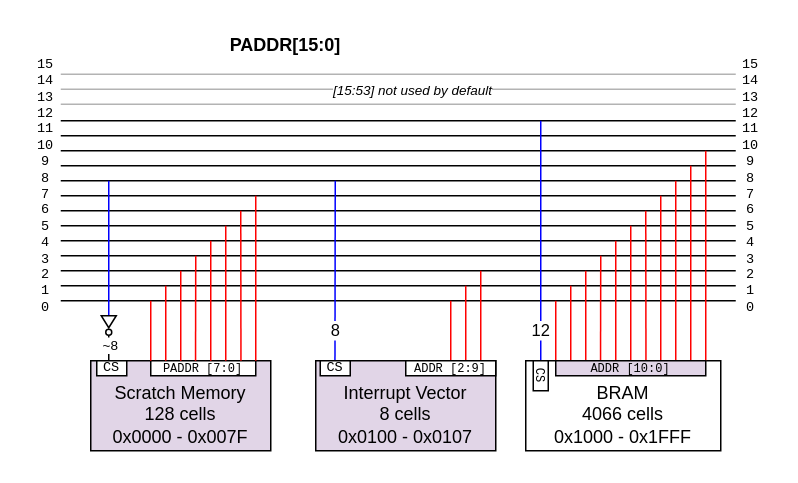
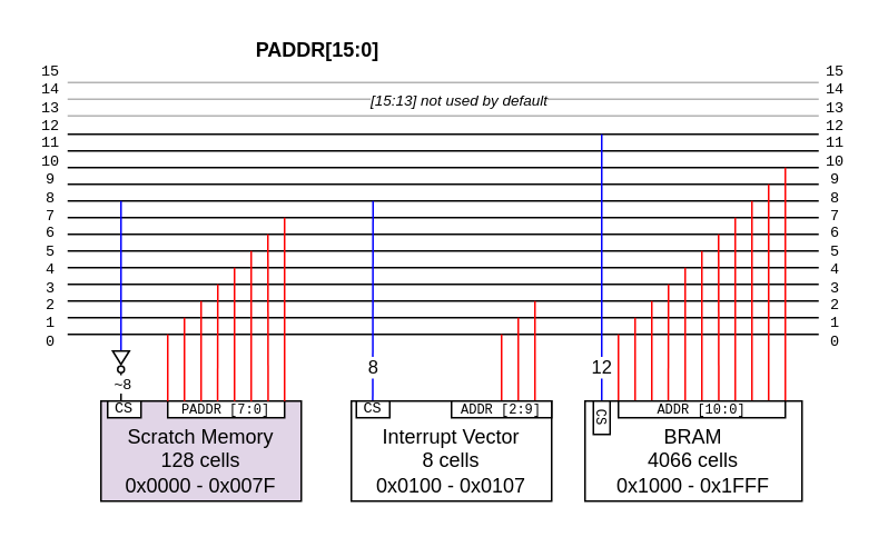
- <mxCell id="59" value="[15:53] not used by default" style="text;html=1;strokeColor=none;fillColor=none;align=center;verticalAlign=middle;whiteSpace=wrap;rounded=0;fontFamily=Helvetica;fontSize=9;fontStyle=2;gradientColor=none;labelBackgroundColor=#ffffff;" vertex="1" parent="1"><mxGeometry x="180" y="50" width="190" height="20" as="geometry" /></mxCell>
+ <mxCell id="59" value="[15:13] not used by default" style="text;html=1;strokeColor=none;fillColor=none;align=center;verticalAlign=middle;whiteSpace=wrap;rounded=0;fontFamily=Helvetica;fontSize=9;fontStyle=2;gradientColor=none;labelBackgroundColor=#ffffff;" vertex="1" parent="1"><mxGeometry x="180" y="50" width="190" height="20" as="geometry" /></mxCell>
- <mxCell id="48" value="ADDR [10:0]" style="rounded=0;whiteSpace=wrap;html=1;fontSize=8;fontFamily=Courier New;fillColor=#e1d5e7;" vertex="1" parent="1"><mxGeometry x="370" y="240" width="100" height="10" as="geometry" /></mxCell>
+ <mxCell id="48" value="ADDR [10:0]" style="rounded=0;whiteSpace=wrap;html=1;fontSize=8;fontFamily=Courier New;" vertex="1" parent="1"><mxGeometry x="370" y="240" width="100" height="10" as="geometry" /></mxCell>
- <mxCell id="5" value="Interrupt Vector&lt;br&gt;8 cells&lt;br&gt;0x0100 - 0x0107" style="rounded=0;whiteSpace=wrap;html=1;verticalAlign=bottom;fillColor=#e1d5e7;" vertex="1" parent="1"><mxGeometry x="210" y="240" width="120" height="60" as="geometry" /></mxCell>
+ <mxCell id="5" value="Interrupt Vector&lt;br&gt;8 cells&lt;br&gt;0x0100 - 0x0107" style="rounded=0;whiteSpace=wrap;html=1;verticalAlign=bottom;" vertex="1" parent="1"><mxGeometry x="210" y="240" width="120" height="60" as="geometry" /></mxCell>
